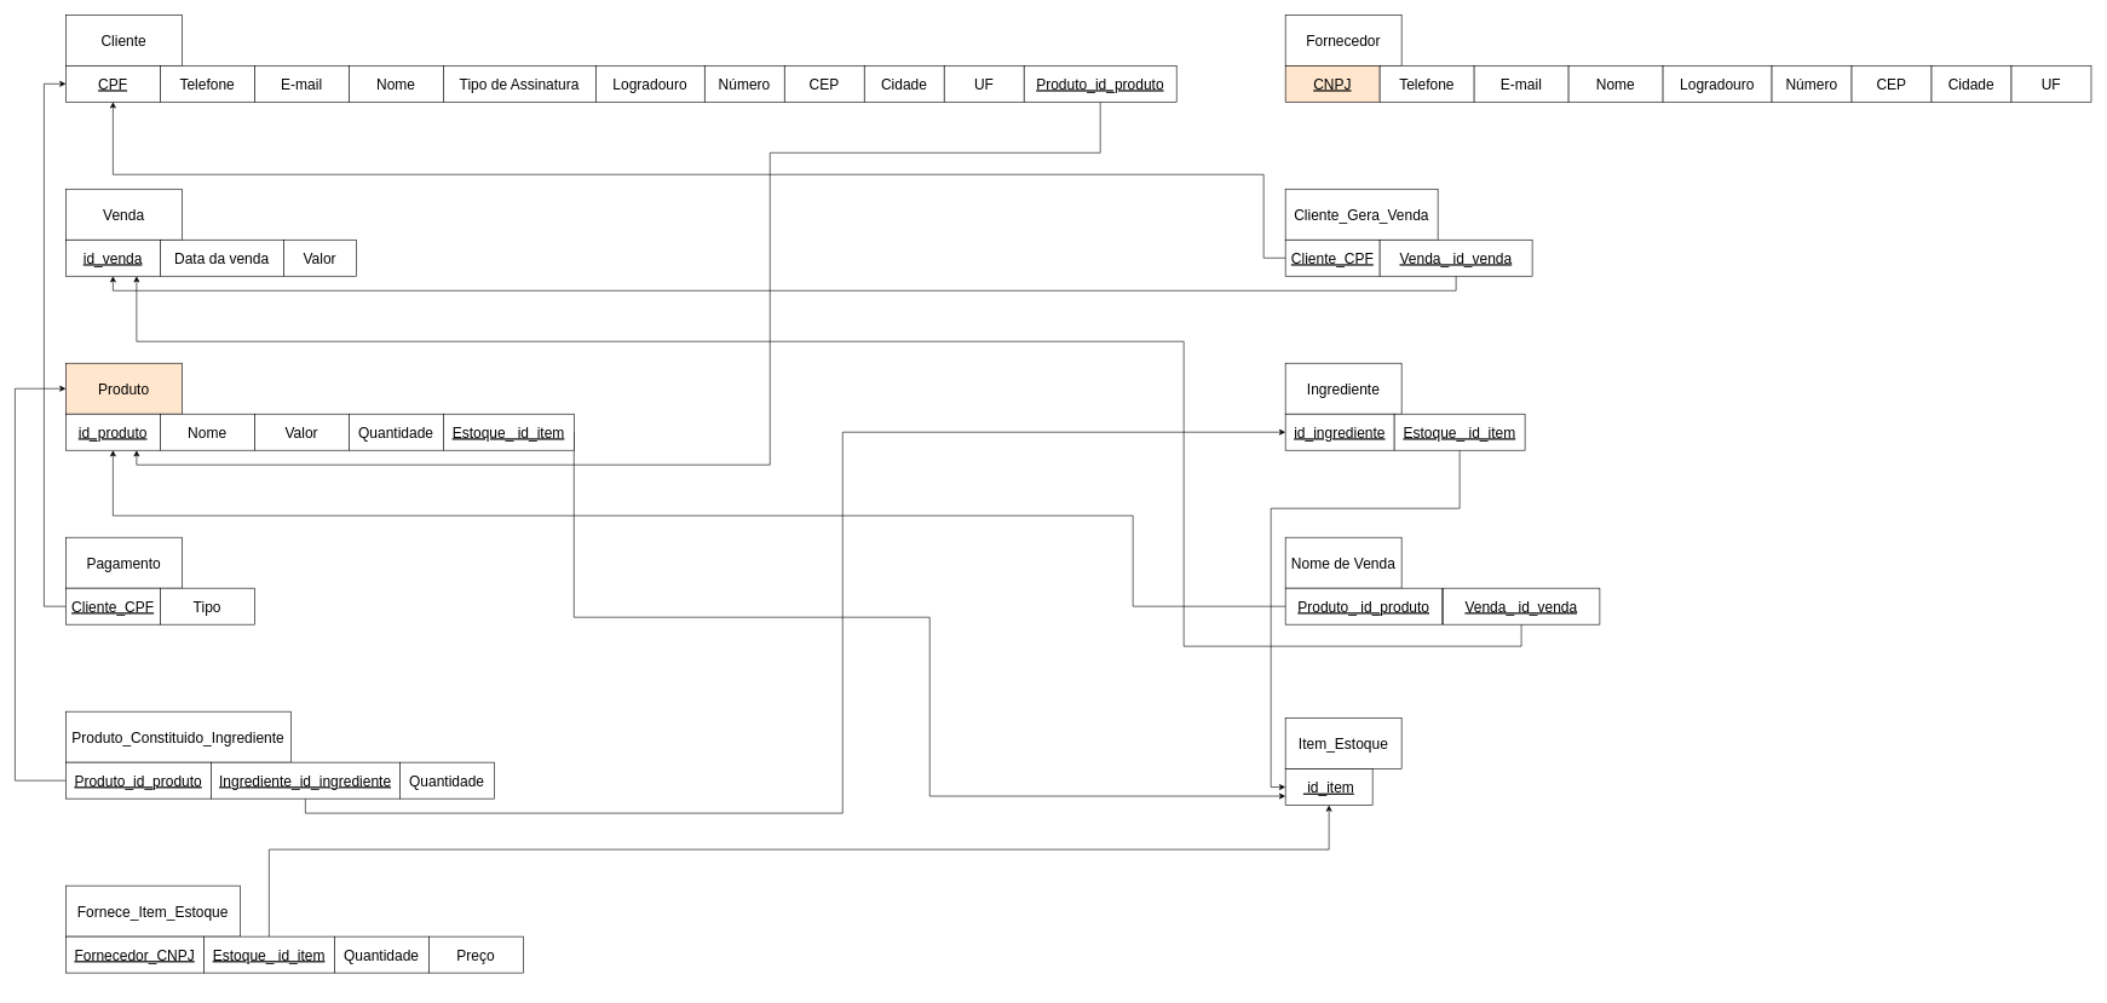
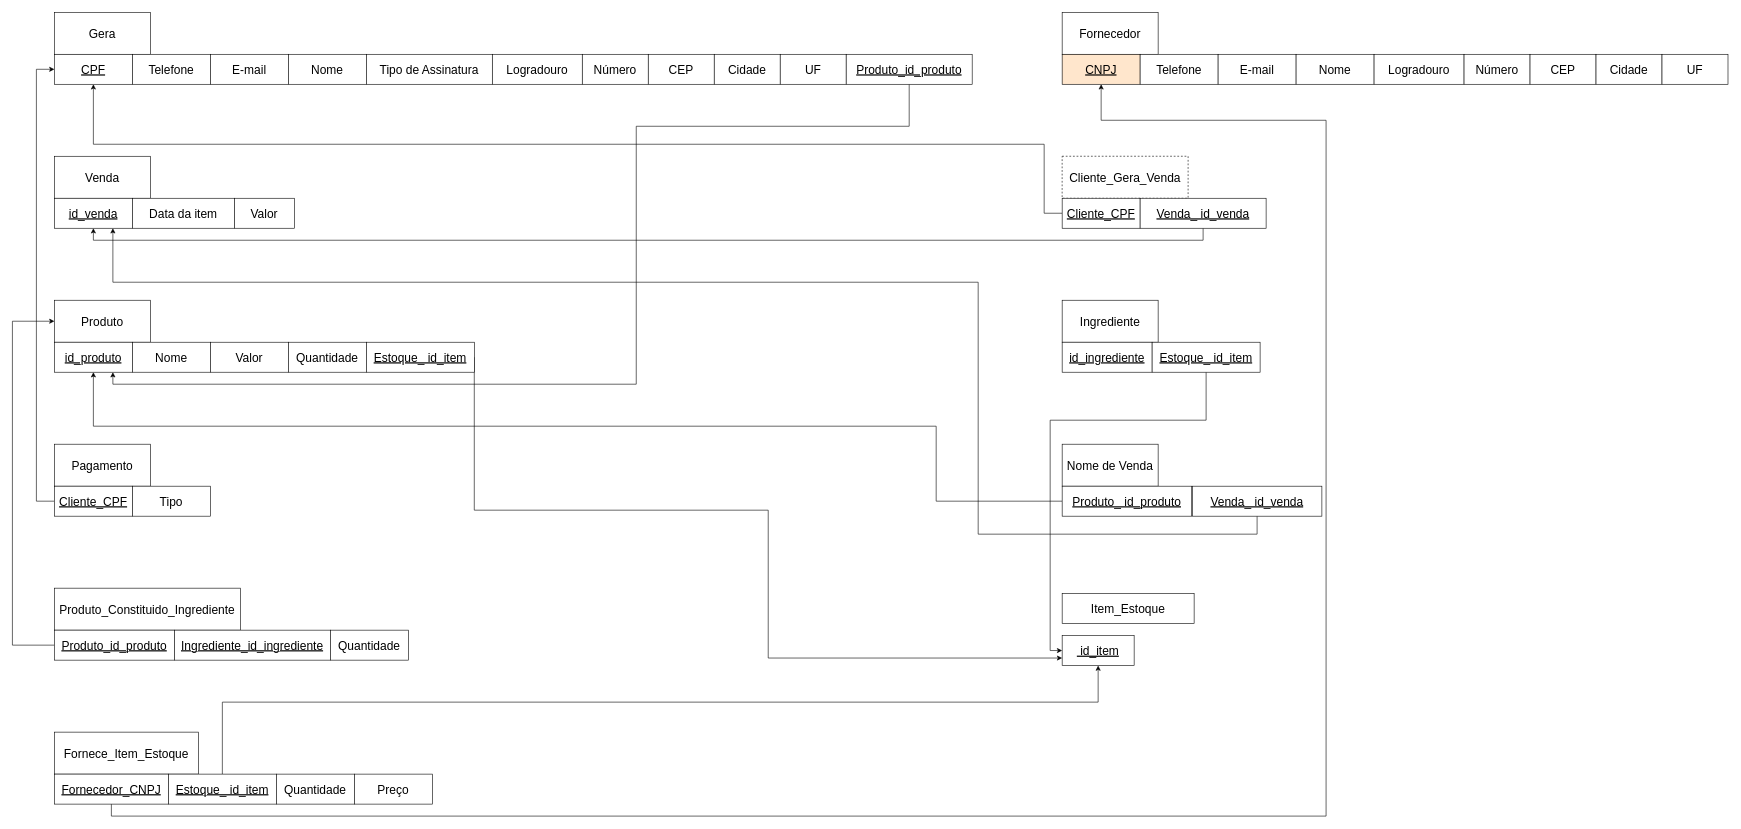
- <mxCell id="2" value="&lt;font style=&quot;font-size: 20px;&quot;&gt;Cliente&lt;/font&gt;" style="rounded=0;whiteSpace=wrap;html=1;" parent="1" vertex="1"><mxGeometry x="90" y="20" width="160" height="70" as="geometry" /></mxCell>
+ <mxCell id="2" value="&lt;font style=&quot;font-size: 20px;&quot;&gt;Gera&lt;/font&gt;" style="rounded=0;whiteSpace=wrap;html=1;" parent="1" vertex="1"><mxGeometry x="90" y="20" width="160" height="70" as="geometry" /></mxCell>
- <mxCell id="43" value="&lt;font style=&quot;font-size: 20px;&quot;&gt;Cliente_Gera_Venda&lt;/font&gt;" style="rounded=0;whiteSpace=wrap;html=1;" vertex="1" parent="1"><mxGeometry x="1770" y="260" width="210" height="70" as="geometry" /></mxCell>
+ <mxCell id="43" value="&lt;font style=&quot;font-size: 20px;&quot;&gt;Cliente_Gera_Venda&lt;/font&gt;" style="rounded=0;whiteSpace=wrap;html=1;dashed=1;" vertex="1" parent="1"><mxGeometry x="1770" y="260" width="210" height="70" as="geometry" /></mxCell>
- <mxCell id="10" value="&lt;font style=&quot;font-size: 20px;&quot;&gt;Data da venda&lt;/font&gt;" style="rounded=0;whiteSpace=wrap;html=1;" parent="1" vertex="1"><mxGeometry x="220" y="330" width="170" height="50" as="geometry" /></mxCell>
+ <mxCell id="10" value="&lt;font style=&quot;font-size: 20px;&quot;&gt;Data da item&lt;/font&gt;" style="rounded=0;whiteSpace=wrap;html=1;" parent="1" vertex="1"><mxGeometry x="220" y="330" width="170" height="50" as="geometry" /></mxCell>
- <mxCell id="12" value="&lt;font style=&quot;font-size: 20px;&quot;&gt;Produto&lt;/font&gt;" style="rounded=0;whiteSpace=wrap;html=1;fillColor=#ffe6cc;" parent="1" vertex="1"><mxGeometry x="90" y="500" width="160" height="70" as="geometry" /></mxCell>
+ <mxCell id="12" value="&lt;font style=&quot;font-size: 20px;&quot;&gt;Produto&lt;/font&gt;" style="rounded=0;whiteSpace=wrap;html=1;" parent="1" vertex="1"><mxGeometry x="90" y="500" width="160" height="70" as="geometry" /></mxCell>
- <mxCell id="54" value="&lt;span style=&quot;font-size: 20px;&quot;&gt;Item_Estoque&lt;/span&gt;" style="rounded=0;whiteSpace=wrap;html=1;" vertex="1" parent="1"><mxGeometry x="1770" y="989" width="160" height="70" as="geometry" /></mxCell>
+ <mxCell id="54" value="&lt;span style=&quot;font-size: 20px;&quot;&gt;Item_Estoque&lt;/span&gt;" style="rounded=0;whiteSpace=wrap;html=1;" vertex="1" parent="1"><mxGeometry x="1770" y="989" width="220" height="50" as="geometry" /></mxCell>
- <mxCell id="51" style="edgeStyle=orthogonalEdgeStyle;rounded=0;orthogonalLoop=1;jettySize=auto;html=1;exitX=0.5;exitY=1;exitDx=0;exitDy=0;entryX=0;entryY=0.5;entryDx=0;entryDy=0;" edge="1" parent="1" source="52" target="18"><mxGeometry relative="1" as="geometry" /></mxCell>
+ <mxCell id="61" style="edgeStyle=orthogonalEdgeStyle;rounded=0;orthogonalLoop=1;jettySize=auto;html=1;exitX=0.5;exitY=1;exitDx=0;exitDy=0;entryX=0.5;entryY=1;entryDx=0;entryDy=0;" edge="1" parent="1" source="62" target="20"><mxGeometry relative="1" as="geometry"><Array as="points"><mxPoint x="185" y="1360" /><mxPoint x="2210" y="1360" /><mxPoint x="2210" y="200" /><mxPoint x="1835" y="200" /></Array></mxGeometry></mxCell>
